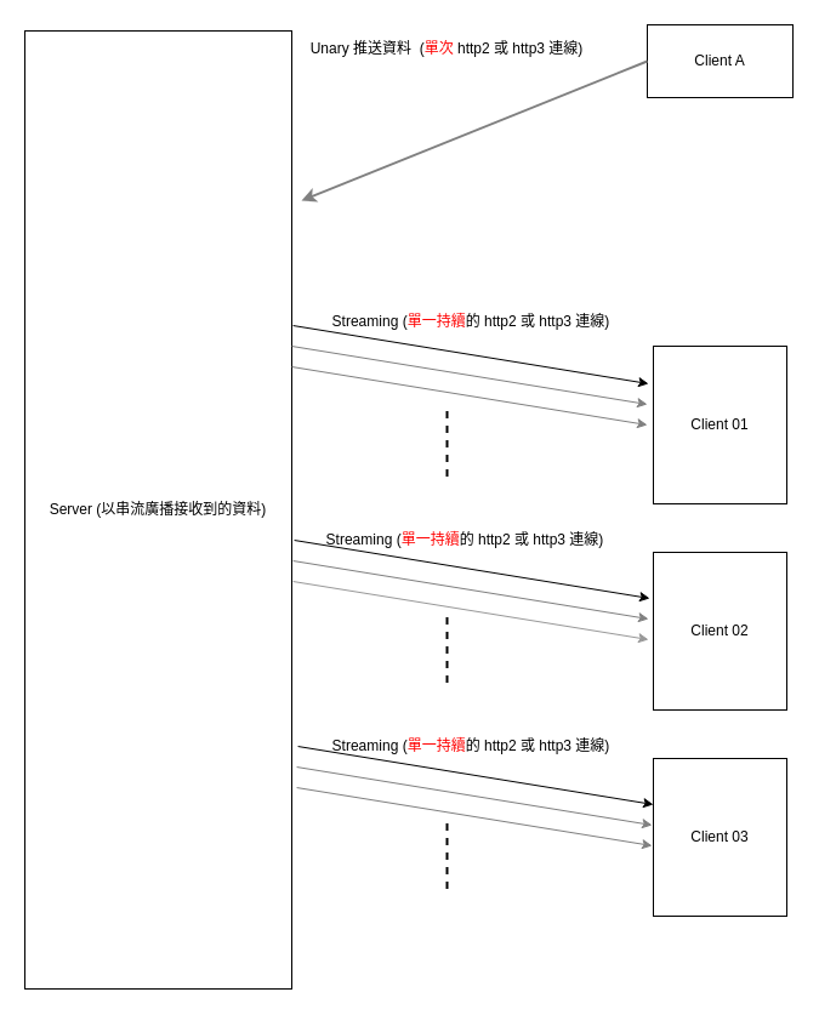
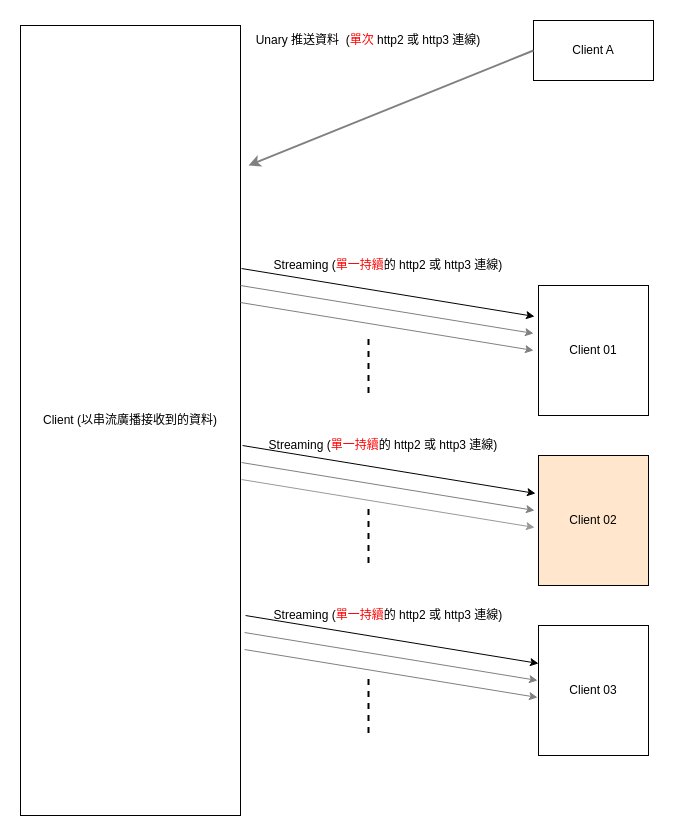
- <mxCell id="2" value="Server (以串流廣播接收到的資料)" style="whiteSpace=wrap;html=1;" parent="1" vertex="1"><mxGeometry x="20" y="25" width="220" height="790" as="geometry" /></mxCell>
+ <mxCell id="2" value="Client (以串流廣播接收到的資料)" style="whiteSpace=wrap;html=1;" parent="1" vertex="1"><mxGeometry x="20" y="25" width="220" height="790" as="geometry" /></mxCell>
- <mxCell id="9" value="Client 02" style="rounded=0;whiteSpace=wrap;html=1;" parent="1" vertex="1"><mxGeometry x="538" y="455" width="110" height="130" as="geometry" /></mxCell>
+ <mxCell id="9" value="Client 02" style="rounded=0;whiteSpace=wrap;html=1;fillColor=#ffe6cc;" parent="1" vertex="1"><mxGeometry x="538" y="455" width="110" height="130" as="geometry" /></mxCell>
